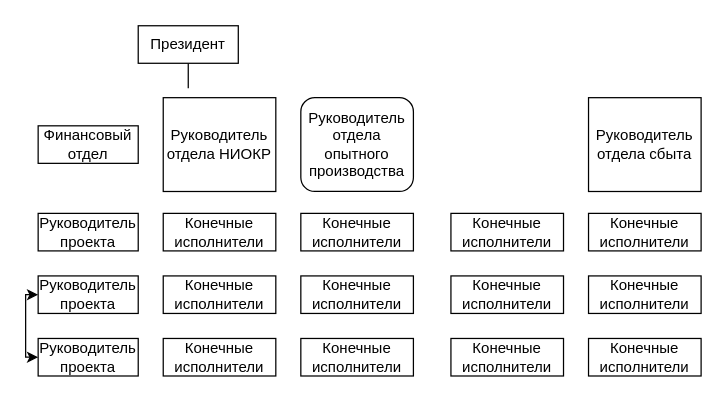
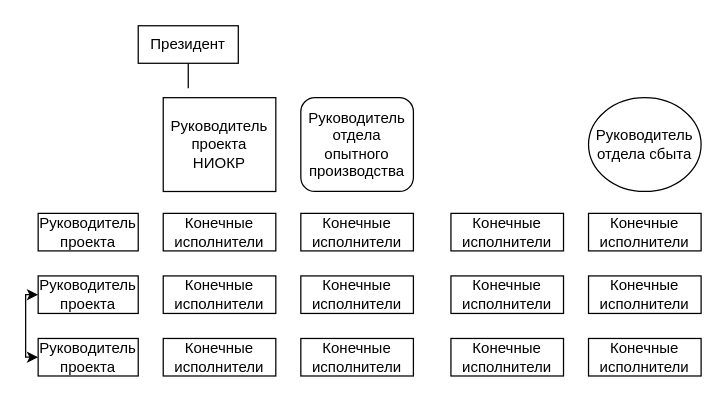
- <mxCell id="8" value="Финансовый отдел" style="rounded=0;whiteSpace=wrap;html=1;" vertex="1" parent="1"><mxGeometry x="30" y="100" width="80" height="30" as="geometry" /></mxCell>
- <mxCell id="9" value="Руководитель отдела НИОКР" style="rounded=0;whiteSpace=wrap;html=1;" vertex="1" parent="1"><mxGeometry x="130" y="77.5" width="90" height="75" as="geometry" /></mxCell>
+ <mxCell id="9" value="Руководитель проекта НИОКР" style="rounded=0;whiteSpace=wrap;html=1;" vertex="1" parent="1"><mxGeometry x="130" y="77.5" width="90" height="75" as="geometry" /></mxCell>
- <mxCell id="11" value="Руководитель отдела сбыта" style="rounded=0;whiteSpace=wrap;html=1;" vertex="1" parent="1"><mxGeometry x="470" y="77.5" width="90" height="75" as="geometry" /></mxCell>
+ <mxCell id="11" value="Руководитель отдела сбыта" style="ellipse;whiteSpace=wrap;html=1;" vertex="1" parent="1"><mxGeometry x="470" y="77.5" width="90" height="75" as="geometry" /></mxCell>
